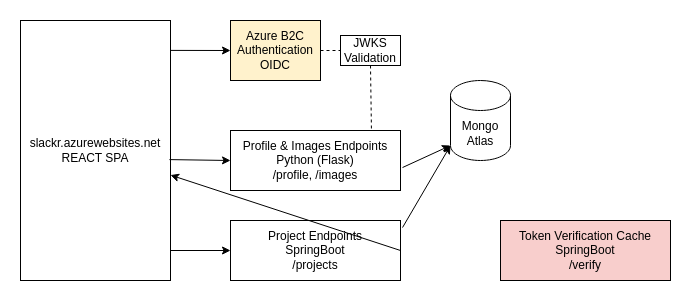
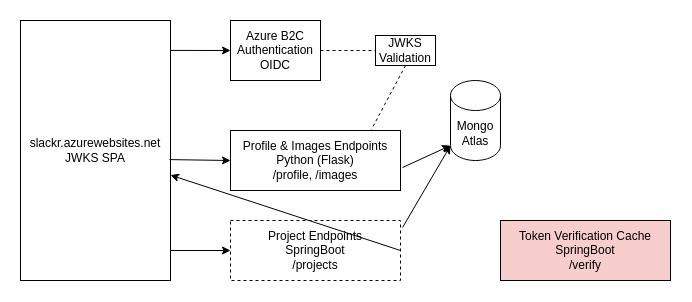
- <mxCell id="3" value="Azure B2C&lt;br&gt;Authentication&lt;br&gt;OIDC" style="rounded=0;whiteSpace=wrap;html=1;fillColor=#fff2cc;" vertex="1" parent="1"><mxGeometry x="230" y="20" width="90" height="60" as="geometry" /></mxCell>
+ <mxCell id="3" value="Azure B2C&lt;br&gt;Authentication&lt;br&gt;OIDC" style="rounded=0;whiteSpace=wrap;html=1;" vertex="1" parent="1"><mxGeometry x="230" y="20" width="90" height="60" as="geometry" /></mxCell>
- <mxCell id="9" value="JWKS Validation" style="rounded=0;whiteSpace=wrap;html=1;align=center;" vertex="1" parent="1"><mxGeometry x="340" y="35" width="60" height="30" as="geometry" /></mxCell>
+ <mxCell id="9" value="JWKS Validation" style="rounded=0;whiteSpace=wrap;html=1;align=center;" vertex="1" parent="1"><mxGeometry x="375" y="35" width="60" height="30" as="geometry" /></mxCell>
- <mxCell id="11" value="Mongo&lt;br&gt;Atlas" style="shape=cylinder3;whiteSpace=wrap;html=1;boundedLbl=1;backgroundOutline=1;size=15;align=center;" vertex="1" parent="1"><mxGeometry x="450" y="80" width="60" height="80" as="geometry" /></mxCell>
+ <mxCell id="11" value="Mongo&lt;br&gt;Atlas" style="shape=cylinder3;whiteSpace=wrap;html=1;boundedLbl=1;backgroundOutline=1;size=15;align=center;" vertex="1" parent="1"><mxGeometry x="450" y="80" width="50" height="80" as="geometry" /></mxCell>
- <mxCell id="2" value="slackr.azurewebsites.net&lt;br&gt;REACT SPA" style="rounded=0;whiteSpace=wrap;html=1;" vertex="1" parent="1"><mxGeometry x="20" y="20" width="150" height="260" as="geometry" /></mxCell>
+ <mxCell id="2" value="slackr.azurewebsites.net&lt;br&gt;JWKS SPA" style="rounded=0;whiteSpace=wrap;html=1;" vertex="1" parent="1"><mxGeometry x="20" y="20" width="150" height="260" as="geometry" /></mxCell>
- <mxCell id="5" value="Project Endpoints&lt;br&gt;SpringBoot &lt;br&gt;/projects" style="rounded=0;whiteSpace=wrap;html=1;" vertex="1" parent="1"><mxGeometry x="230" y="220" width="170" height="60" as="geometry" /></mxCell>
+ <mxCell id="5" value="Project Endpoints&lt;br&gt;SpringBoot &lt;br&gt;/projects" style="rounded=0;whiteSpace=wrap;html=1;dashed=1;" vertex="1" parent="1"><mxGeometry x="230" y="220" width="170" height="60" as="geometry" /></mxCell>
